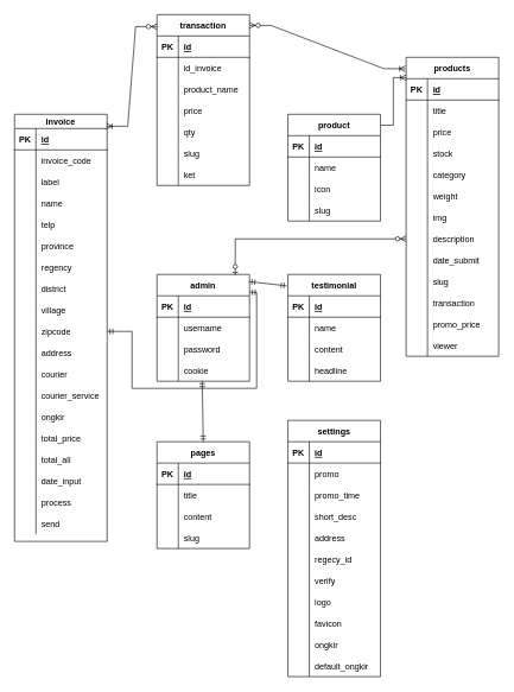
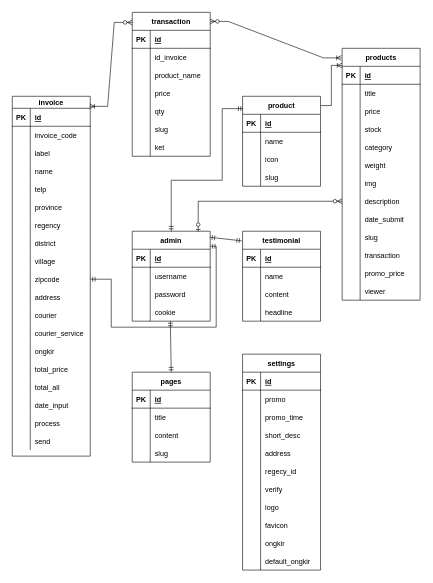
+ <mxCell id="215" value="" style="edgeStyle=orthogonalEdgeStyle;fontSize=12;html=1;endArrow=ERmandOne;startArrow=ERmandOne;rounded=0;exitX=0.5;exitY=0;exitDx=0;exitDy=0;entryX=0.008;entryY=0.137;entryDx=0;entryDy=0;entryPerimeter=0;" edge="1" parent="1" source="122" target="135"><mxGeometry width="100" height="100" relative="1" as="geometry"><mxPoint x="750" y="530" as="sourcePoint" /><mxPoint x="370" y="190" as="targetPoint" /><Array as="points"><mxPoint x="285" y="300" /><mxPoint x="370" y="300" /><mxPoint x="370" y="181" /></Array></mxGeometry></mxCell>
